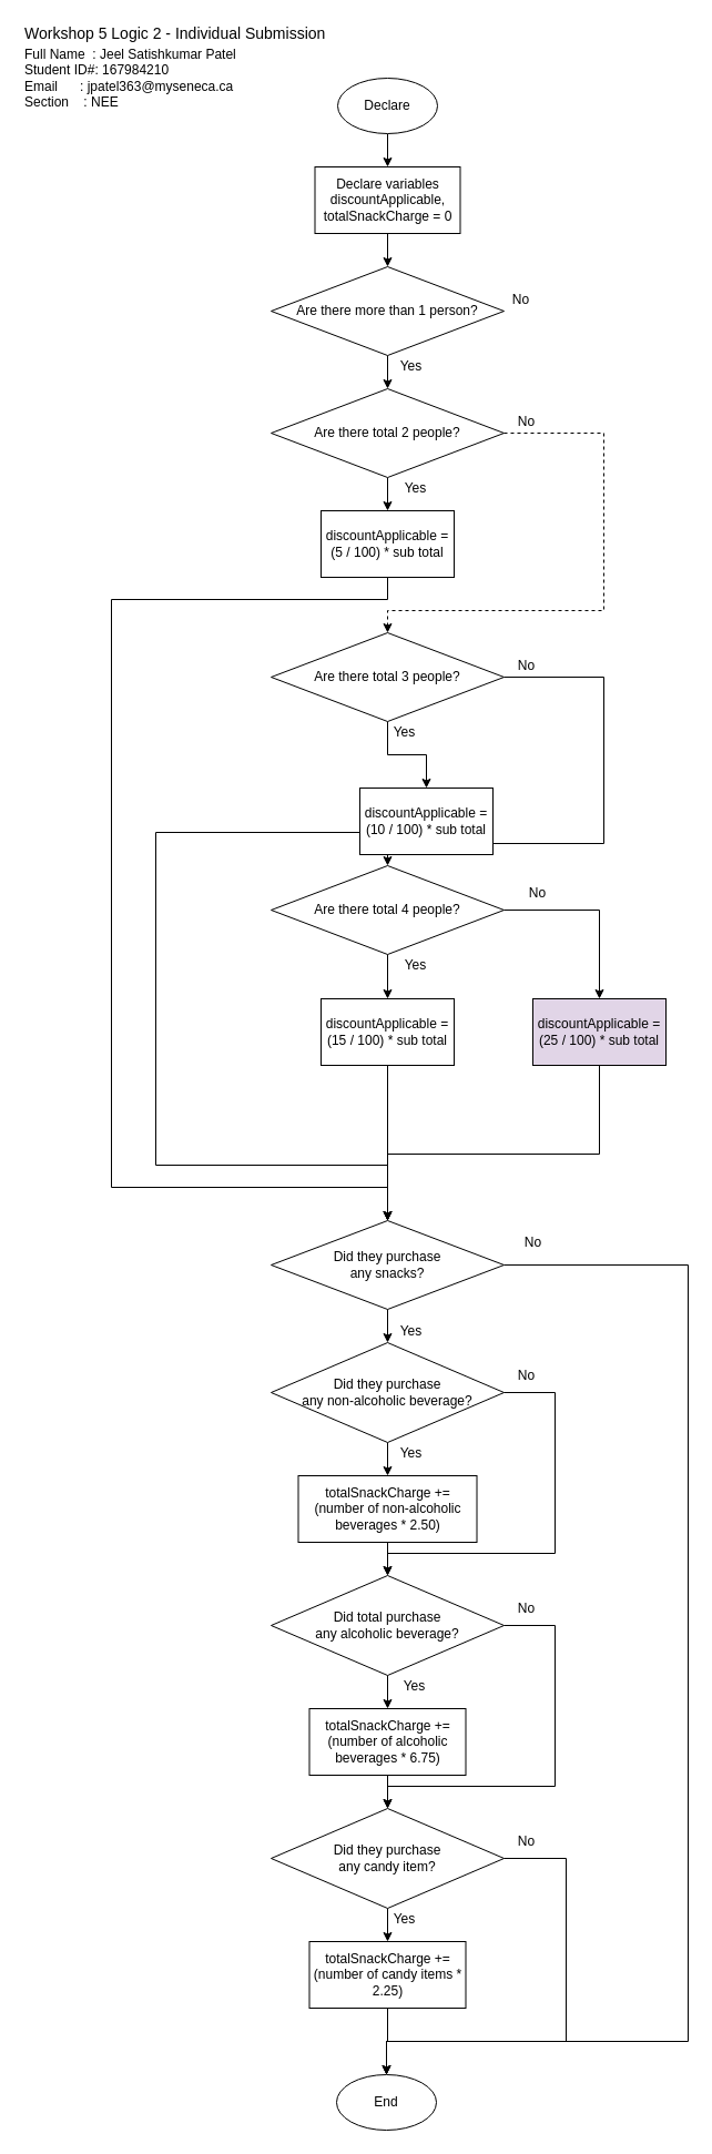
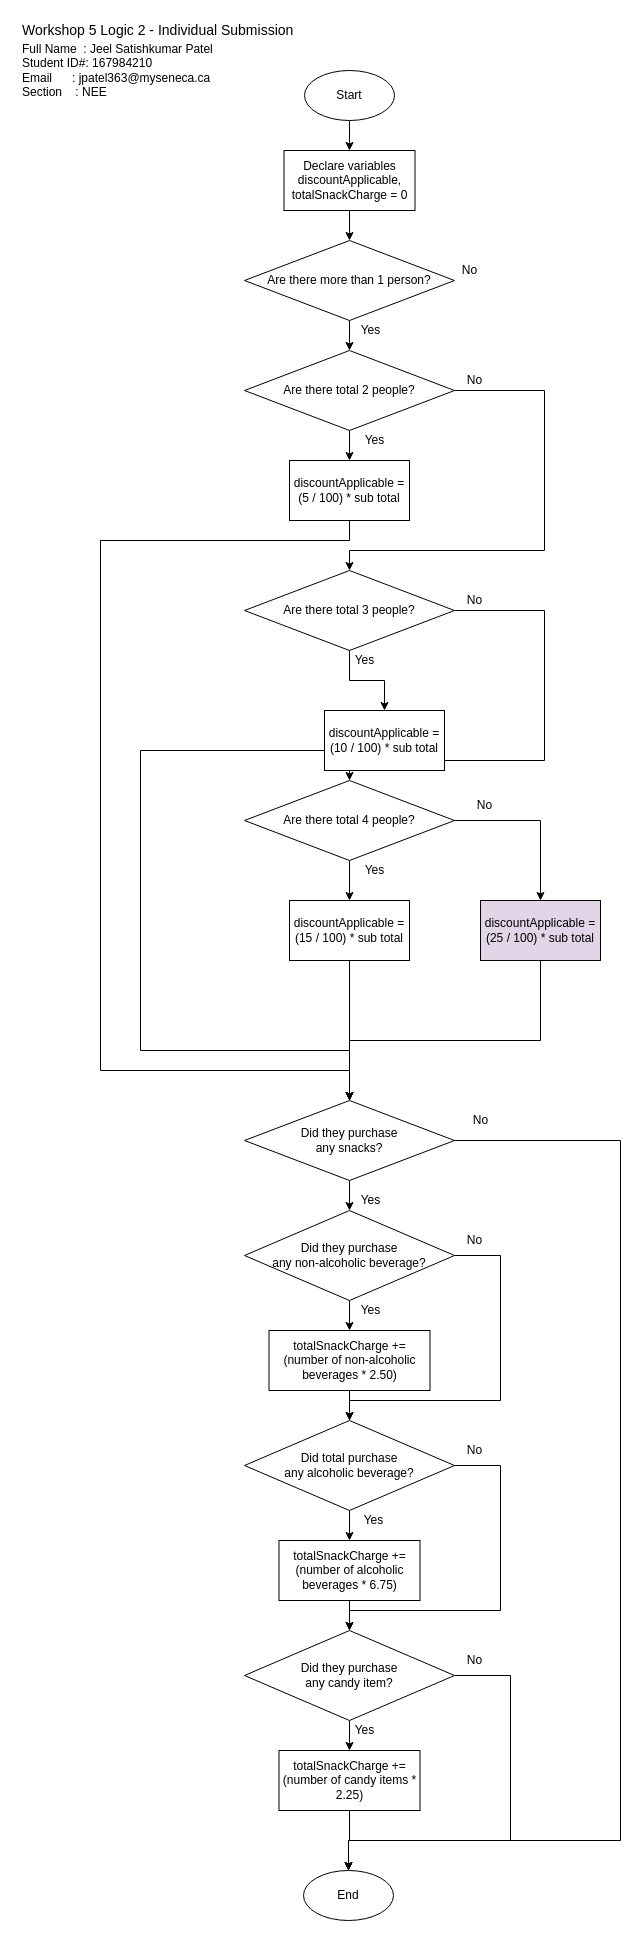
- <mxCell id="3" value="Declare" style="ellipse;whiteSpace=wrap;html=1;" vertex="1" parent="1"><mxGeometry x="304" y="70" width="90" height="50" as="geometry" /></mxCell>
+ <mxCell id="3" value="Start" style="ellipse;whiteSpace=wrap;html=1;" vertex="1" parent="1"><mxGeometry x="304" y="70" width="90" height="50" as="geometry" /></mxCell>
- <mxCell id="7" style="edgeStyle=orthogonalEdgeStyle;rounded=0;orthogonalLoop=1;jettySize=auto;html=1;entryX=0.5;entryY=0;entryDx=0;entryDy=0;dashed=1;" edge="1" parent="1" source="9" target="12"><mxGeometry relative="1" as="geometry"><Array as="points"><mxPoint x="544" y="390" /><mxPoint x="544" y="550" /><mxPoint x="349" y="550" /></Array></mxGeometry></mxCell>
+ <mxCell id="7" style="edgeStyle=orthogonalEdgeStyle;rounded=0;orthogonalLoop=1;jettySize=auto;html=1;entryX=0.5;entryY=0;entryDx=0;entryDy=0;" edge="1" parent="1" source="9" target="12"><mxGeometry relative="1" as="geometry"><Array as="points"><mxPoint x="544" y="390" /><mxPoint x="544" y="550" /><mxPoint x="349" y="550" /></Array></mxGeometry></mxCell>
